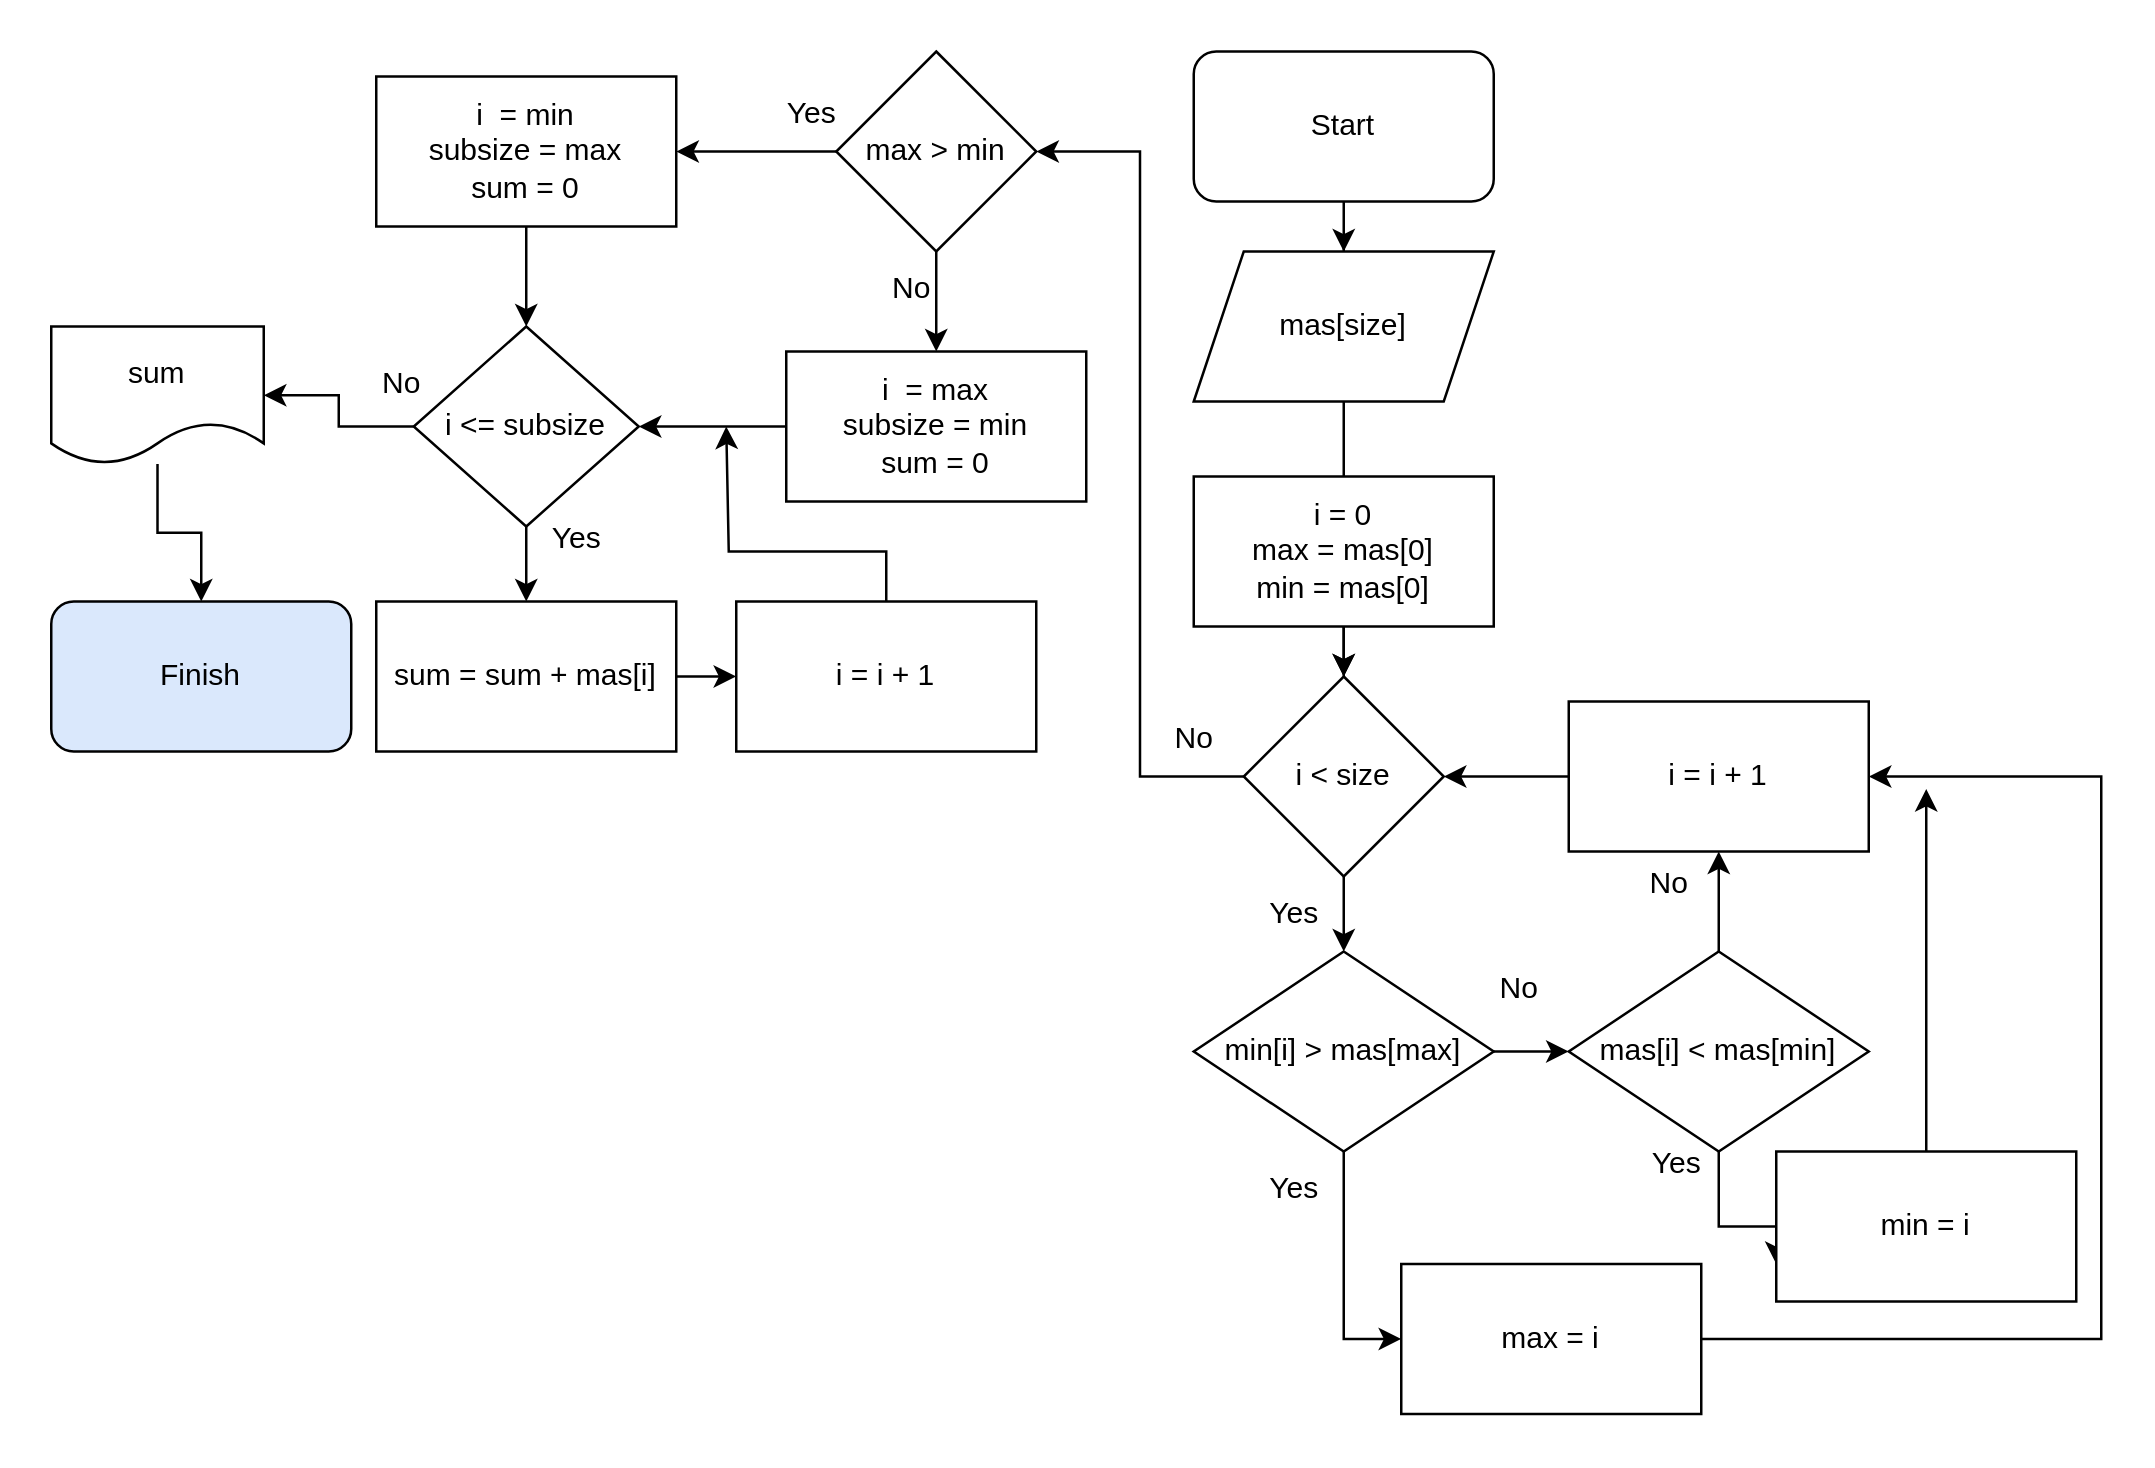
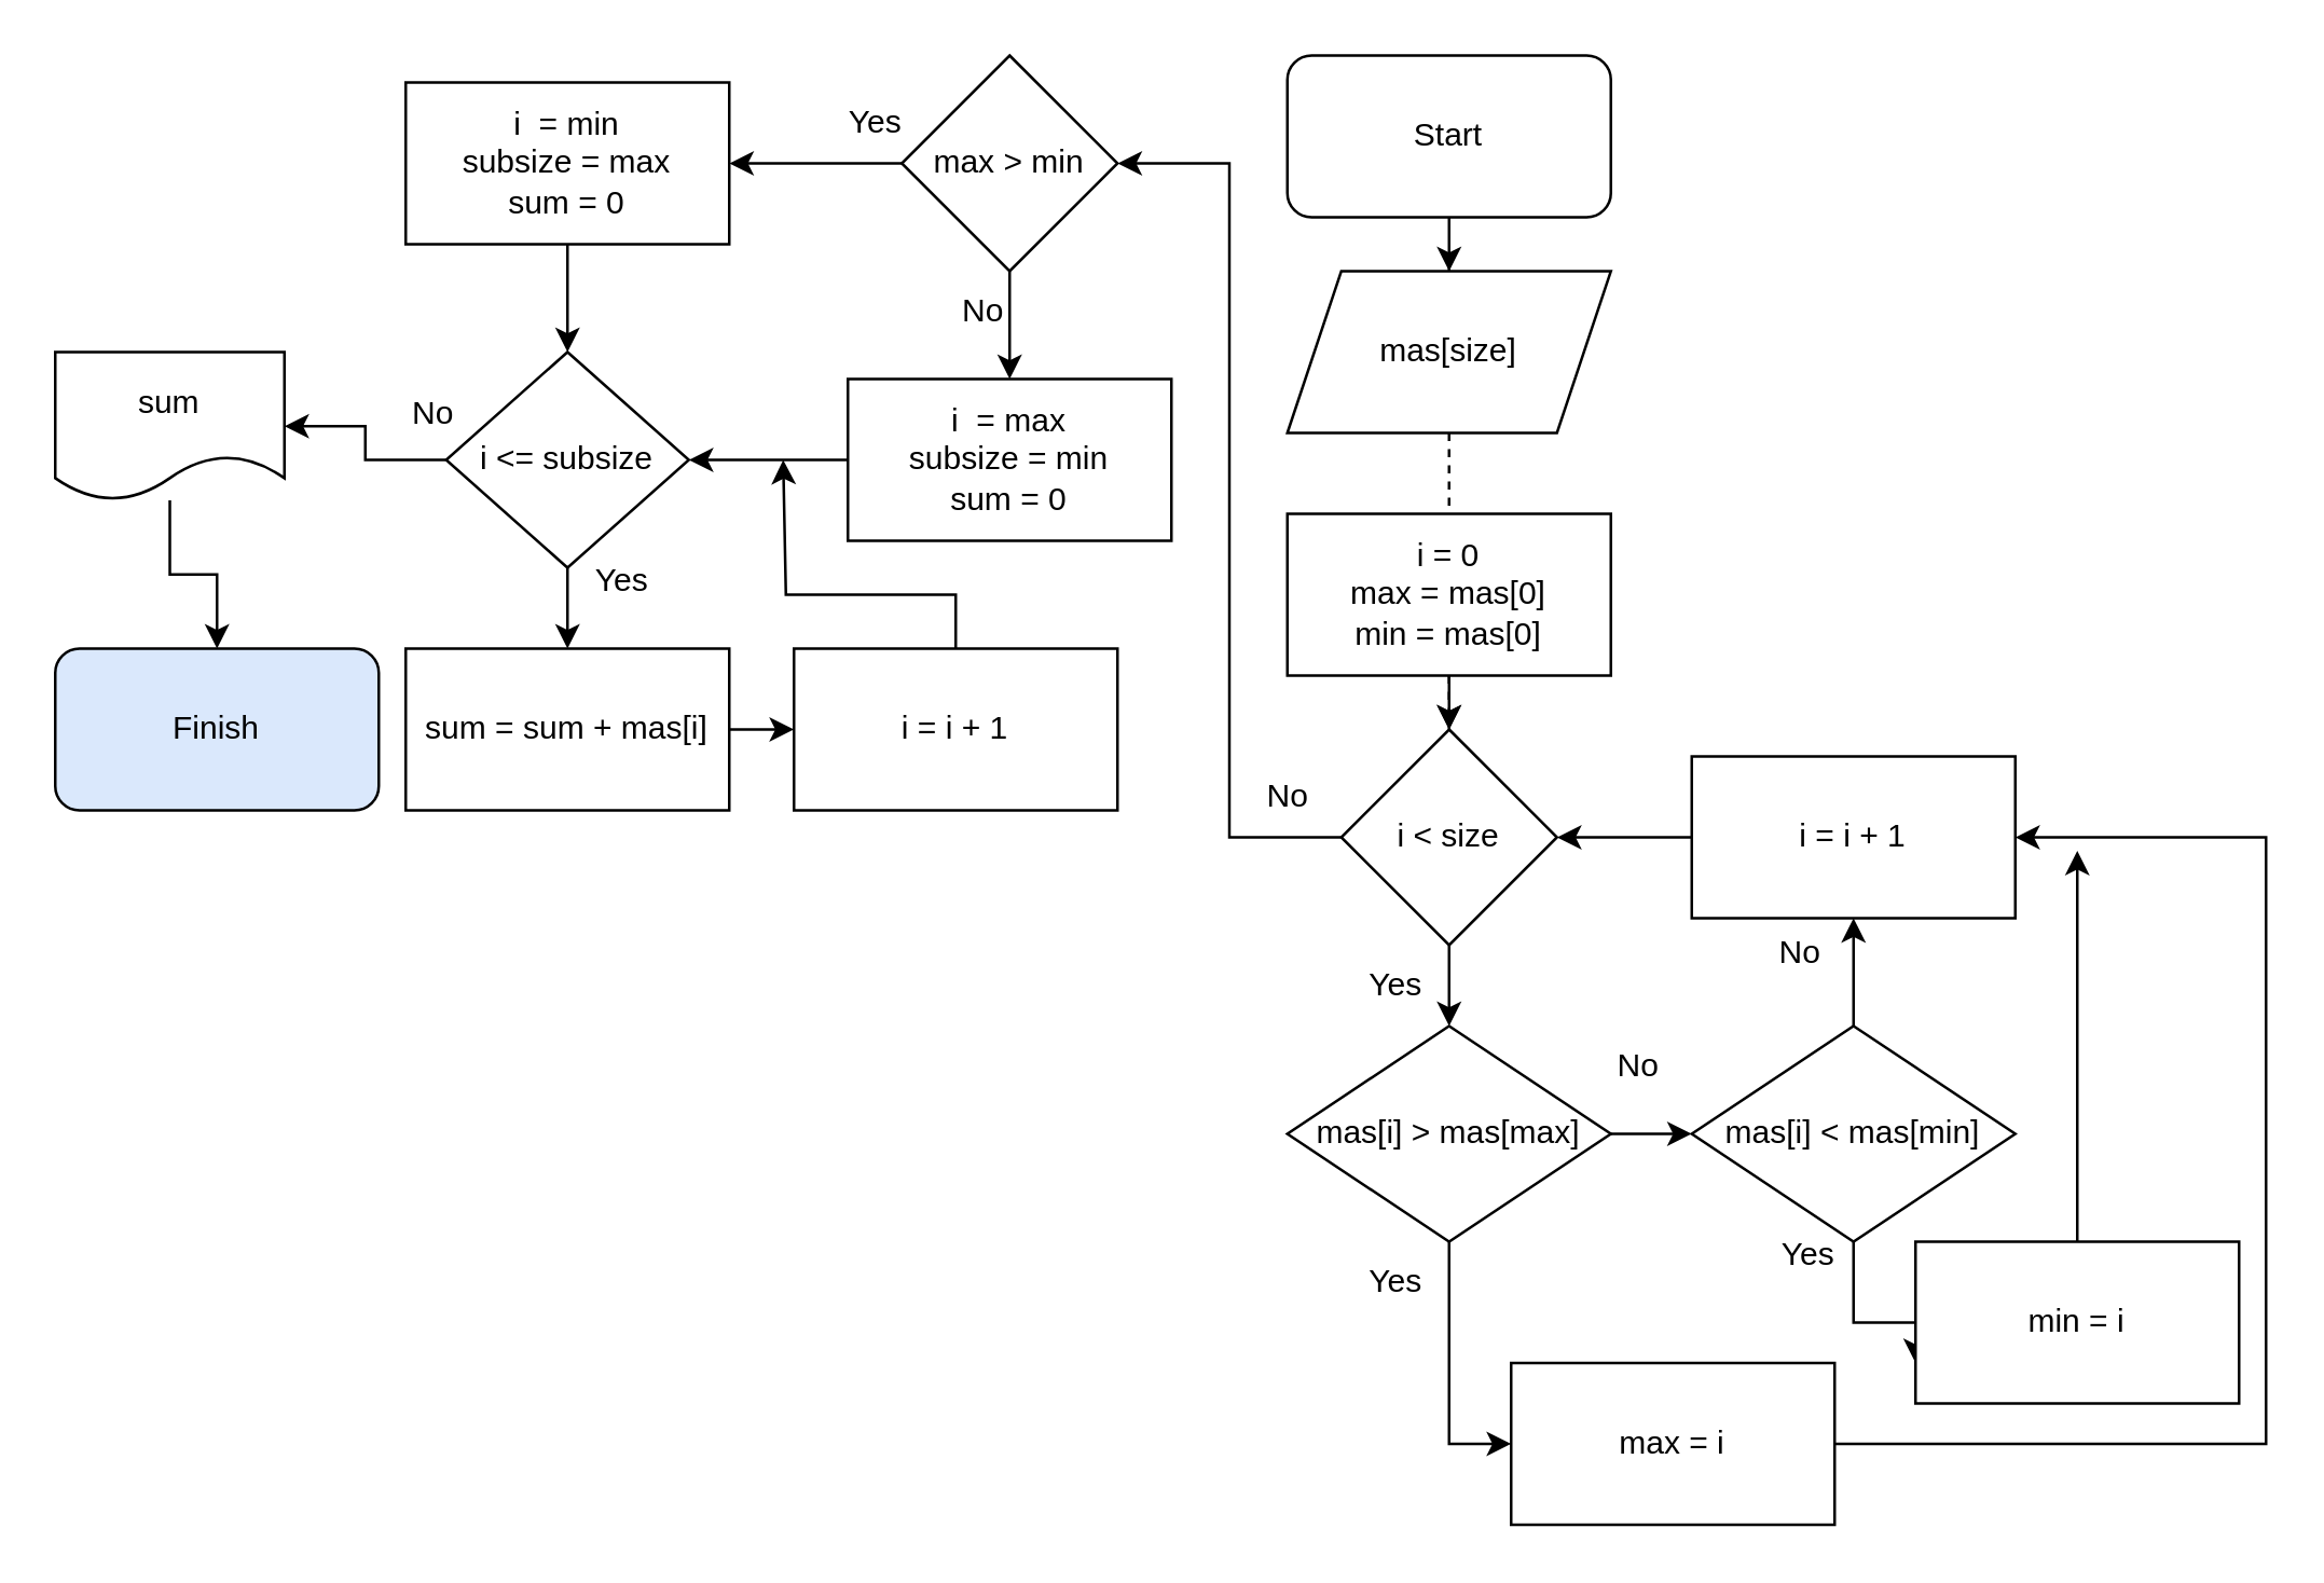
- <mxCell id="4" value="" style="edgeStyle=orthogonalEdgeStyle;rounded=0;orthogonalLoop=1;jettySize=auto;html=1;" edge="1" parent="1" source="5" target="26"><mxGeometry relative="1" as="geometry" /></mxCell>
+ <mxCell id="4" value="" style="edgeStyle=orthogonalEdgeStyle;rounded=0;orthogonalLoop=1;jettySize=auto;html=1;dashed=1;" edge="1" parent="1" source="5" target="26"><mxGeometry relative="1" as="geometry" /></mxCell>
- <mxCell id="8" value="min[i] &amp;gt; mas[max]" style="rhombus;whiteSpace=wrap;html=1;" vertex="1" parent="1"><mxGeometry x="477" y="380" width="120" height="80" as="geometry" /></mxCell>
+ <mxCell id="8" value="mas[i] &amp;gt; mas[max]" style="rhombus;whiteSpace=wrap;html=1;" vertex="1" parent="1"><mxGeometry x="477" y="380" width="120" height="80" as="geometry" /></mxCell>
